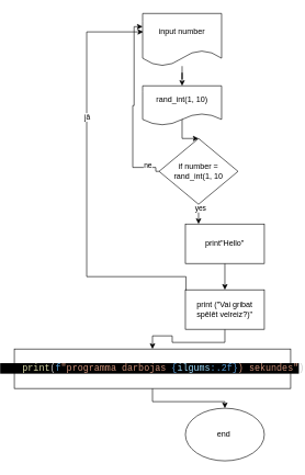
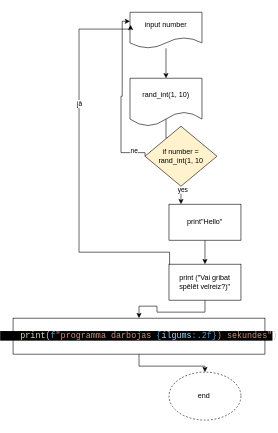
- <mxCell id="3" value="input number" style="shape=document;whiteSpace=wrap;html=1;boundedLbl=1;" parent="1" vertex="1"><mxGeometry x="215" y="20" width="120" height="80" as="geometry" /></mxCell>
+ <mxCell id="3" value="input number" style="shape=document;whiteSpace=wrap;html=1;boundedLbl=1;" parent="1" vertex="1"><mxGeometry x="215" y="20" width="120" height="60" as="geometry" /></mxCell>
- <mxCell id="5" value="rand_int(1, 10)" style="shape=document;whiteSpace=wrap;html=1;boundedLbl=1;" parent="1" vertex="1"><mxGeometry x="215" y="130" width="120" height="60" as="geometry" /></mxCell>
+ <mxCell id="5" value="rand_int(1, 10)" style="shape=document;whiteSpace=wrap;html=1;boundedLbl=1;" parent="1" vertex="1"><mxGeometry x="215" y="130" width="120" height="80" as="geometry" /></mxCell>
- <mxCell id="8" value="if number = rand_int(1, 10" style="rhombus;whiteSpace=wrap;html=1;" parent="1" vertex="1"><mxGeometry x="240" y="210" width="120" height="100" as="geometry" /></mxCell>
+ <mxCell id="8" value="if number = rand_int(1, 10" style="rhombus;whiteSpace=wrap;html=1;fillColor=#fff2cc;" parent="1" vertex="1"><mxGeometry x="240" y="210" width="120" height="100" as="geometry" /></mxCell>
- <mxCell id="15" value="end&amp;nbsp;" style="ellipse;whiteSpace=wrap;html=1;" parent="1" vertex="1"><mxGeometry x="280" y="620" width="120" height="80" as="geometry" /></mxCell>
+ <mxCell id="15" value="end&amp;nbsp;" style="ellipse;whiteSpace=wrap;html=1;dashed=1;" parent="1" vertex="1"><mxGeometry x="280" y="620" width="120" height="80" as="geometry" /></mxCell>
